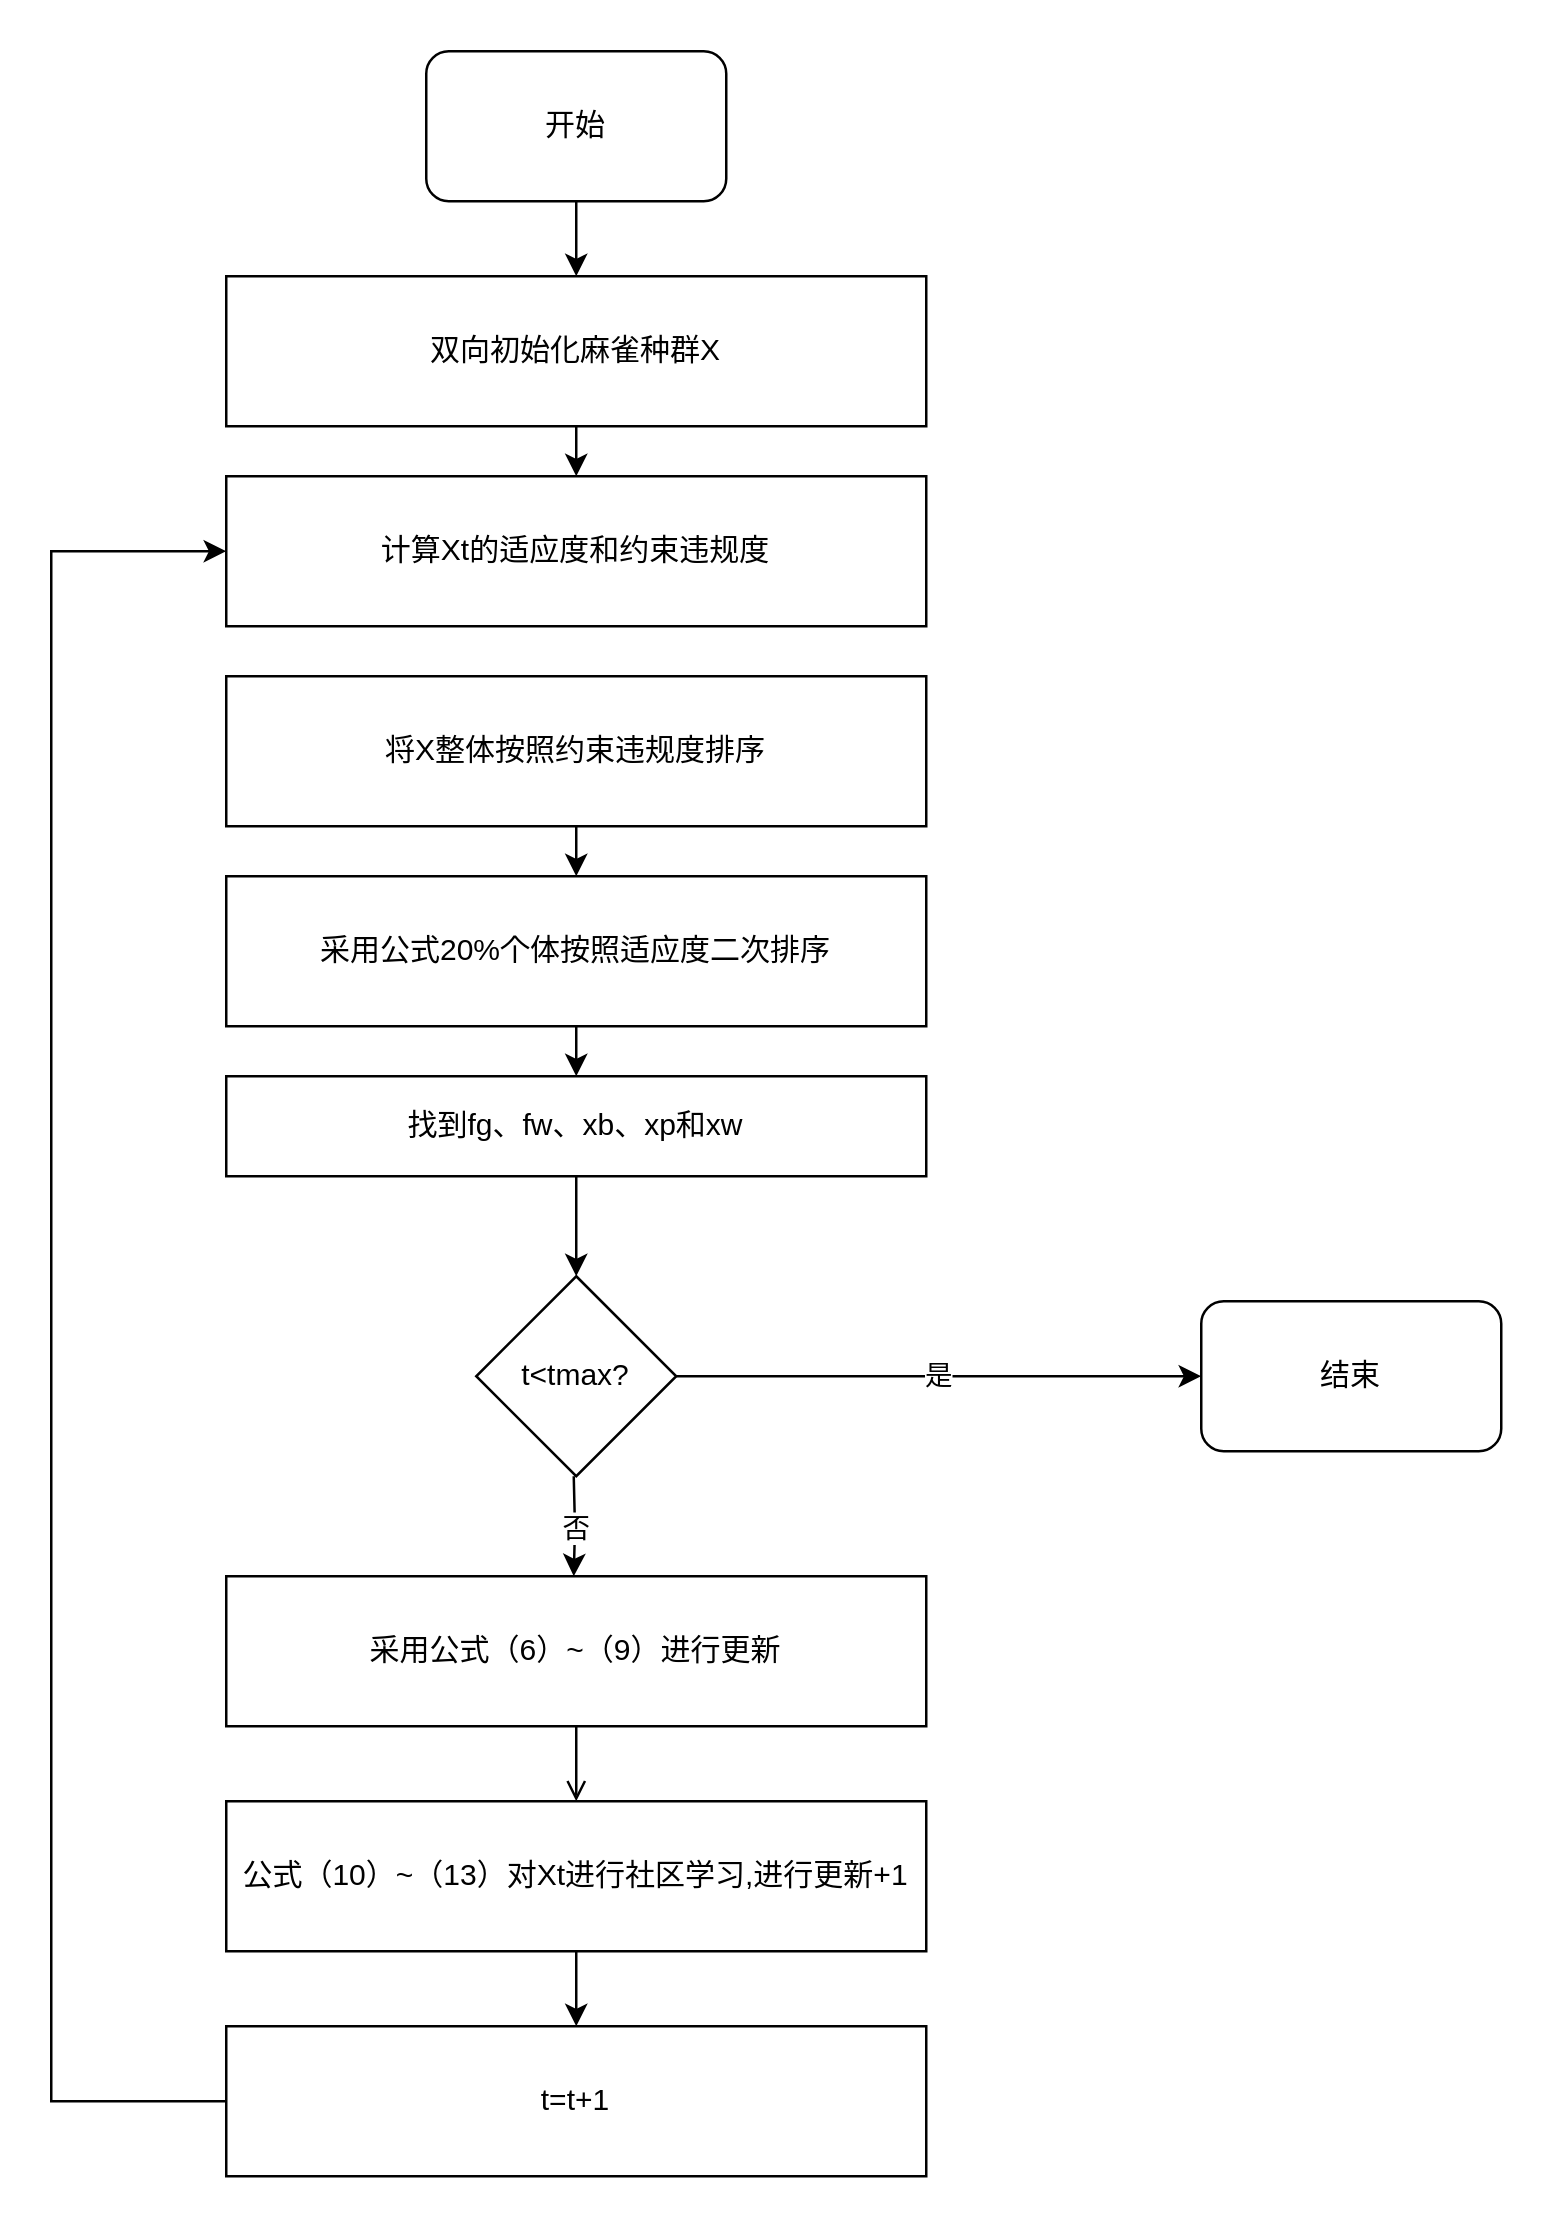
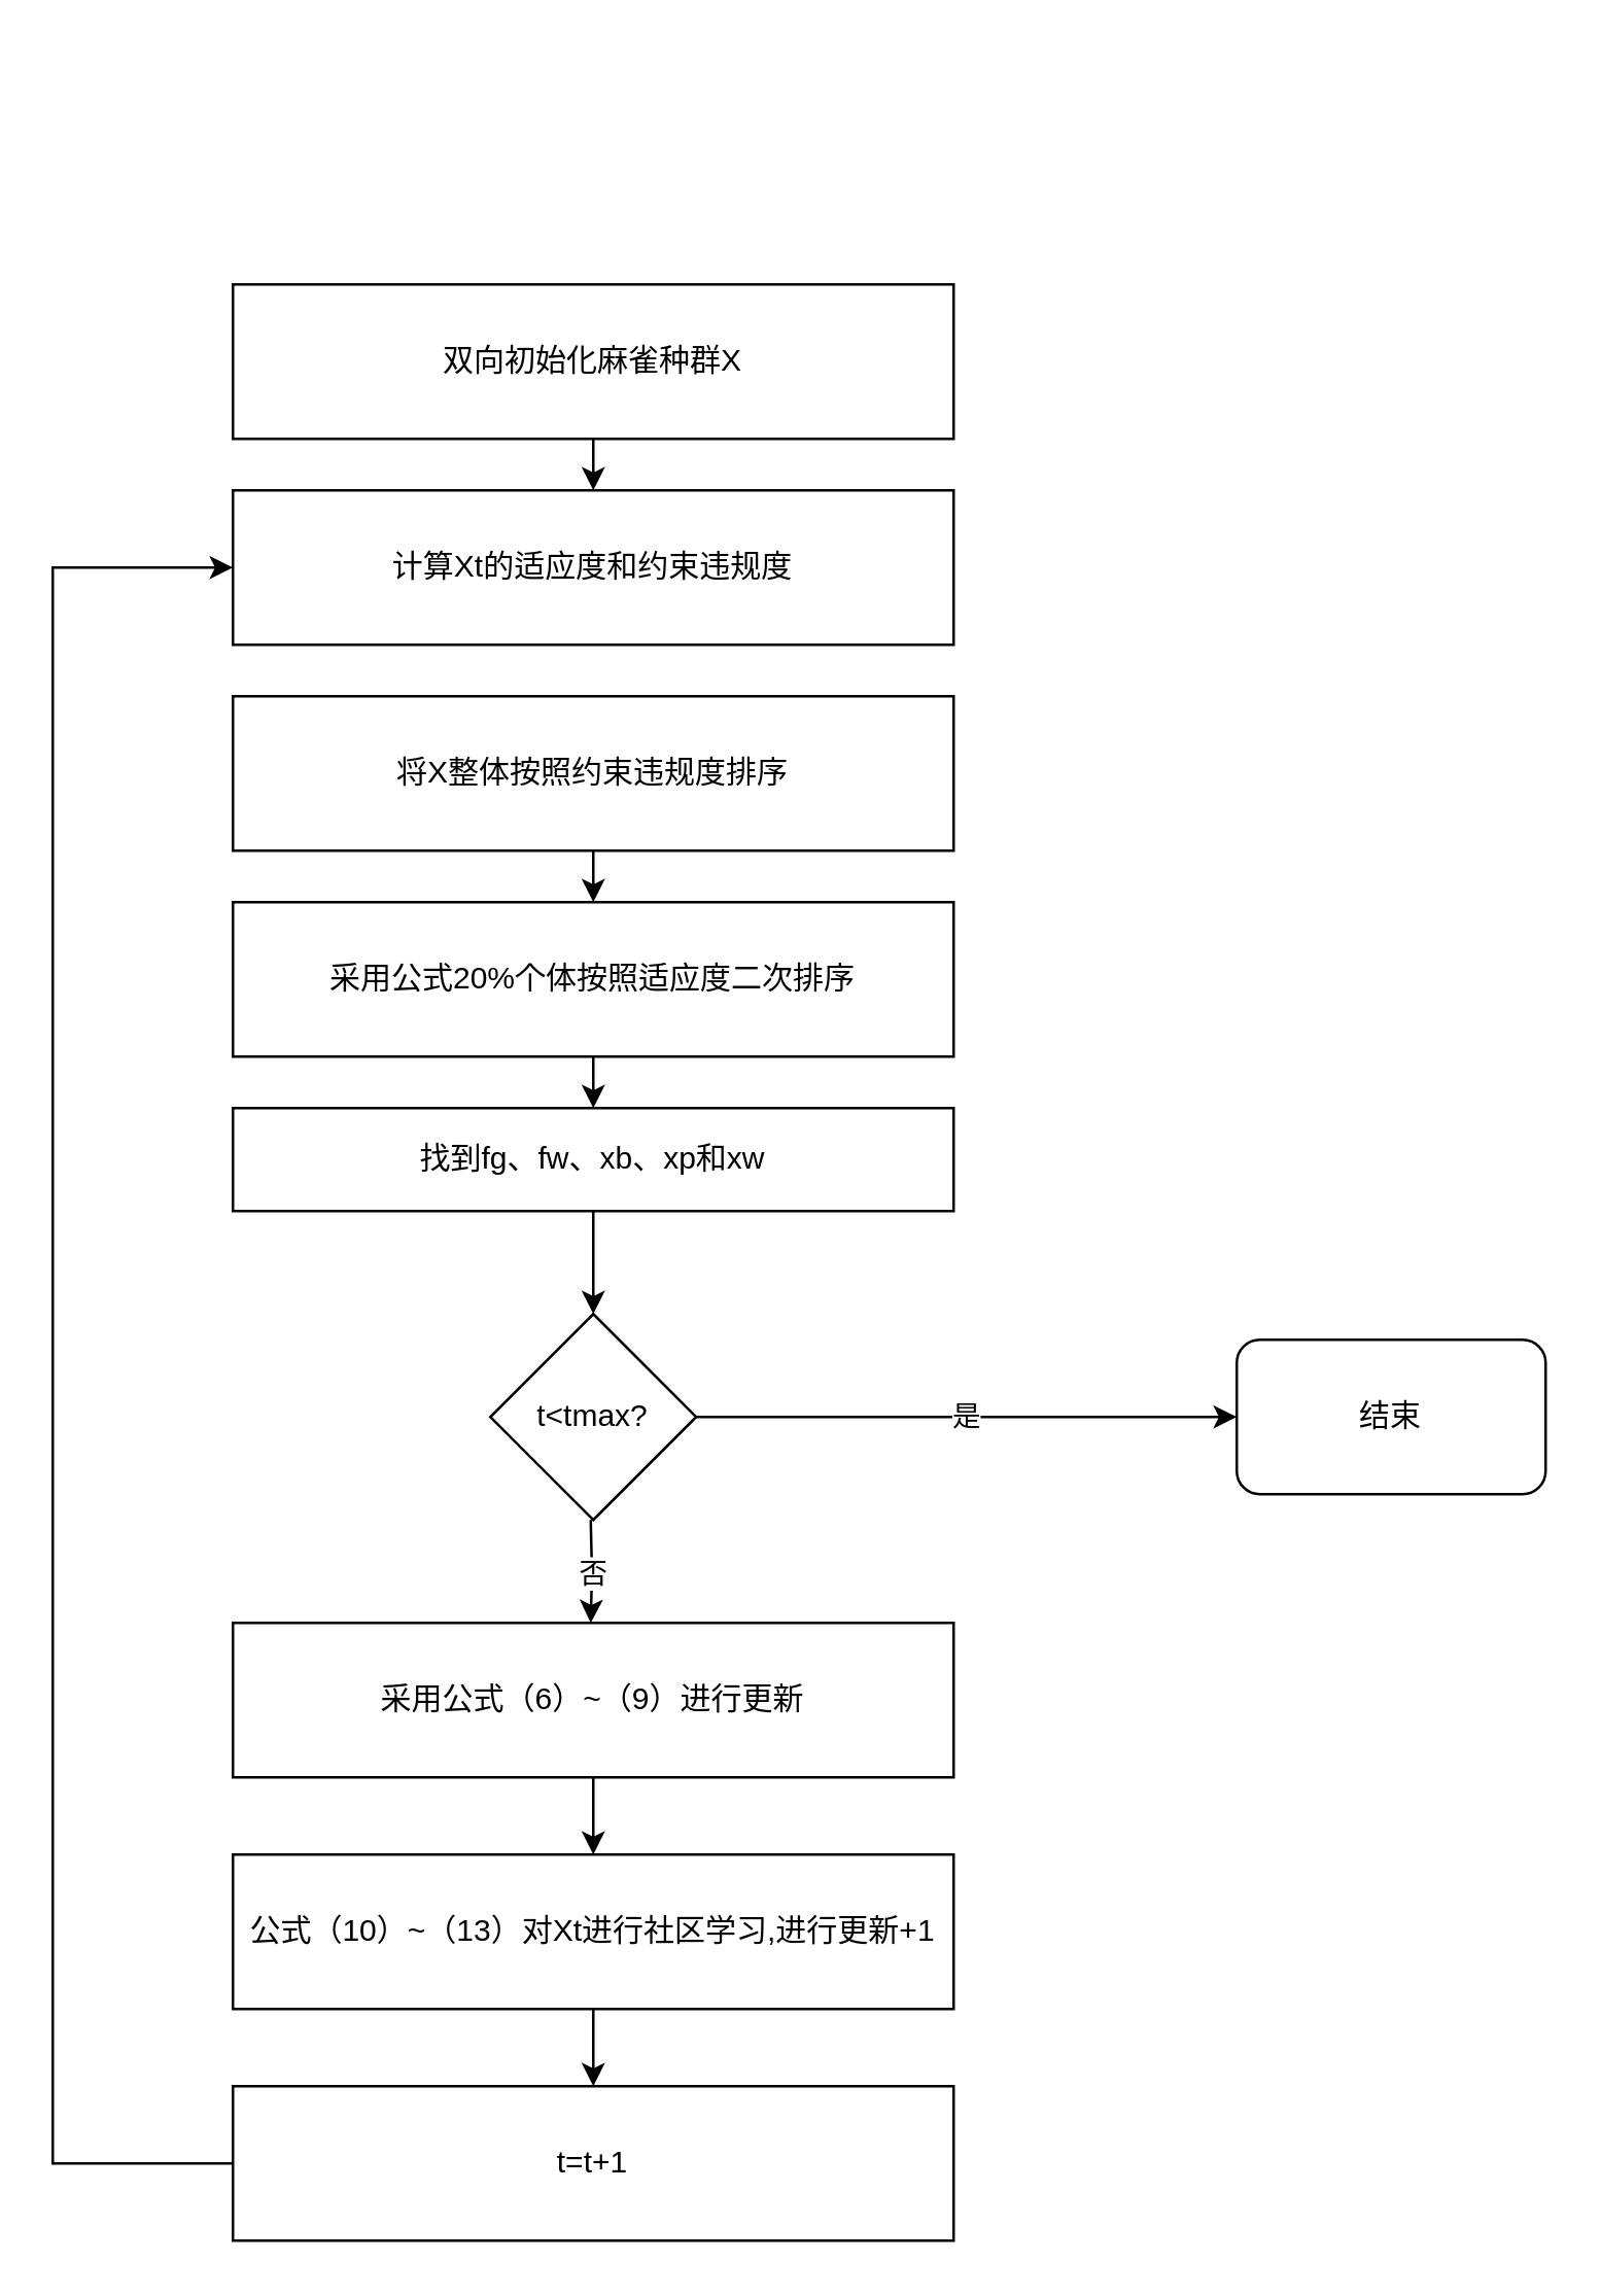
- <mxCell id="3" value="开始" style="rounded=1;whiteSpace=wrap;html=1;" parent="1" vertex="1"><mxGeometry x="170" y="20" width="120" height="60" as="geometry" /></mxCell>
- <mxCell id="2" style="edgeStyle=orthogonalEdgeStyle;rounded=0;orthogonalLoop=1;jettySize=auto;html=1;exitX=0.5;exitY=1;exitDx=0;exitDy=0;entryX=0.5;entryY=0;entryDx=0;entryDy=0;" parent="1" source="3" target="5" edge="1"><mxGeometry relative="1" as="geometry" /></mxCell>
- <mxCell id="16" style="edgeStyle=orthogonalEdgeStyle;rounded=0;orthogonalLoop=1;jettySize=auto;html=1;exitX=0.5;exitY=1;exitDx=0;exitDy=0;entryX=0.5;entryY=0;entryDx=0;entryDy=0;endArrow=open;" parent="1" source="17" target="19" edge="1"><mxGeometry relative="1" as="geometry" /></mxCell>
+ <mxCell id="16" style="edgeStyle=orthogonalEdgeStyle;rounded=0;orthogonalLoop=1;jettySize=auto;html=1;exitX=0.5;exitY=1;exitDx=0;exitDy=0;entryX=0.5;entryY=0;entryDx=0;entryDy=0;" parent="1" source="17" target="19" edge="1"><mxGeometry relative="1" as="geometry" /></mxCell>
